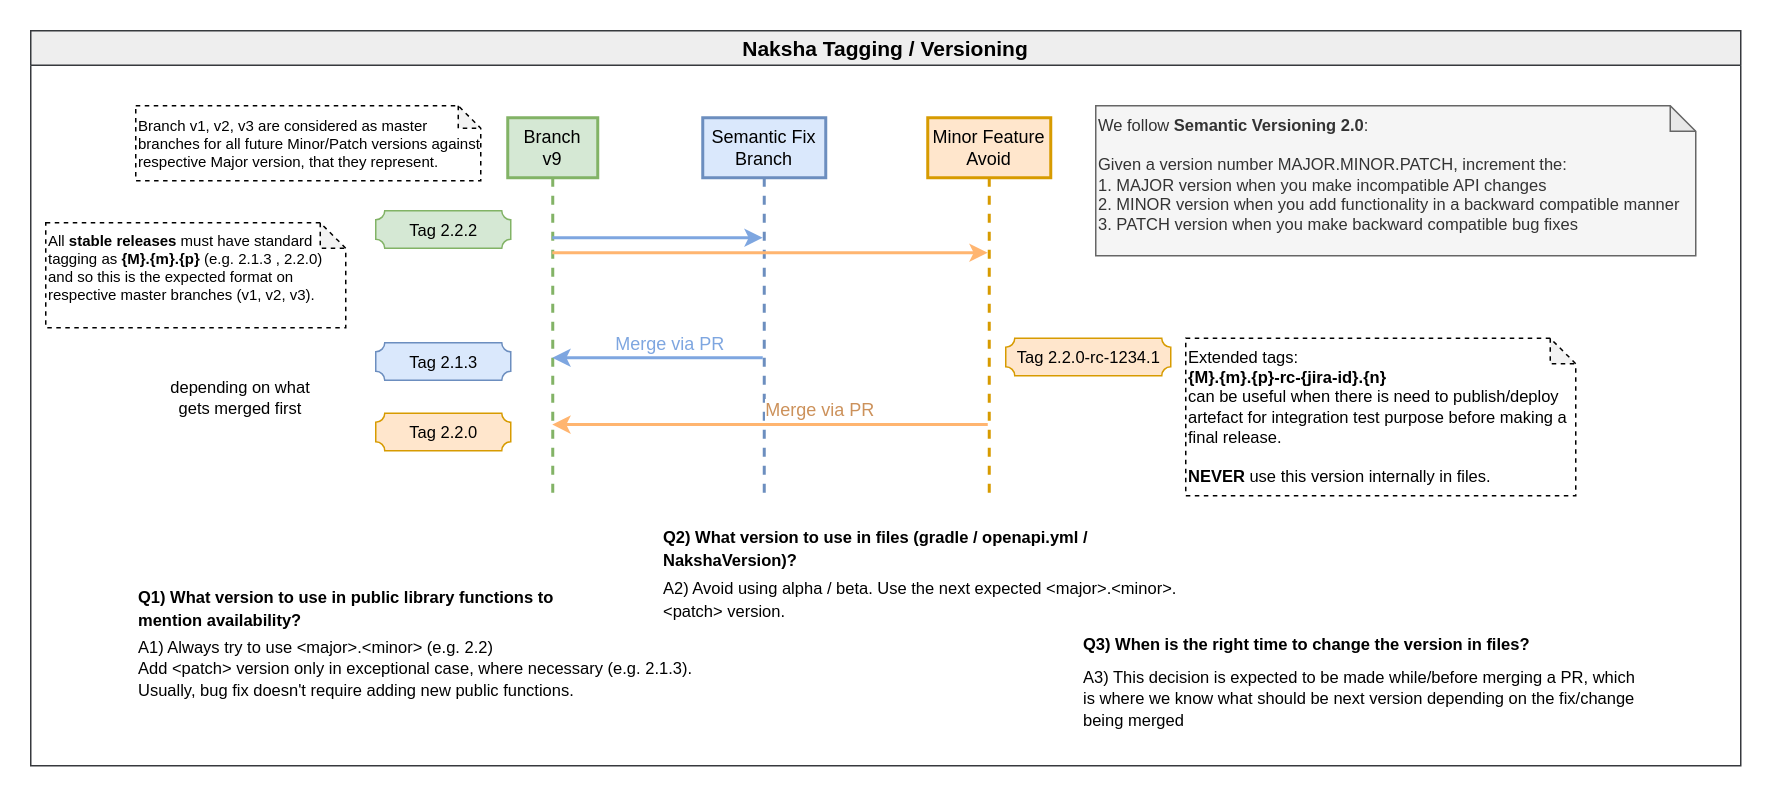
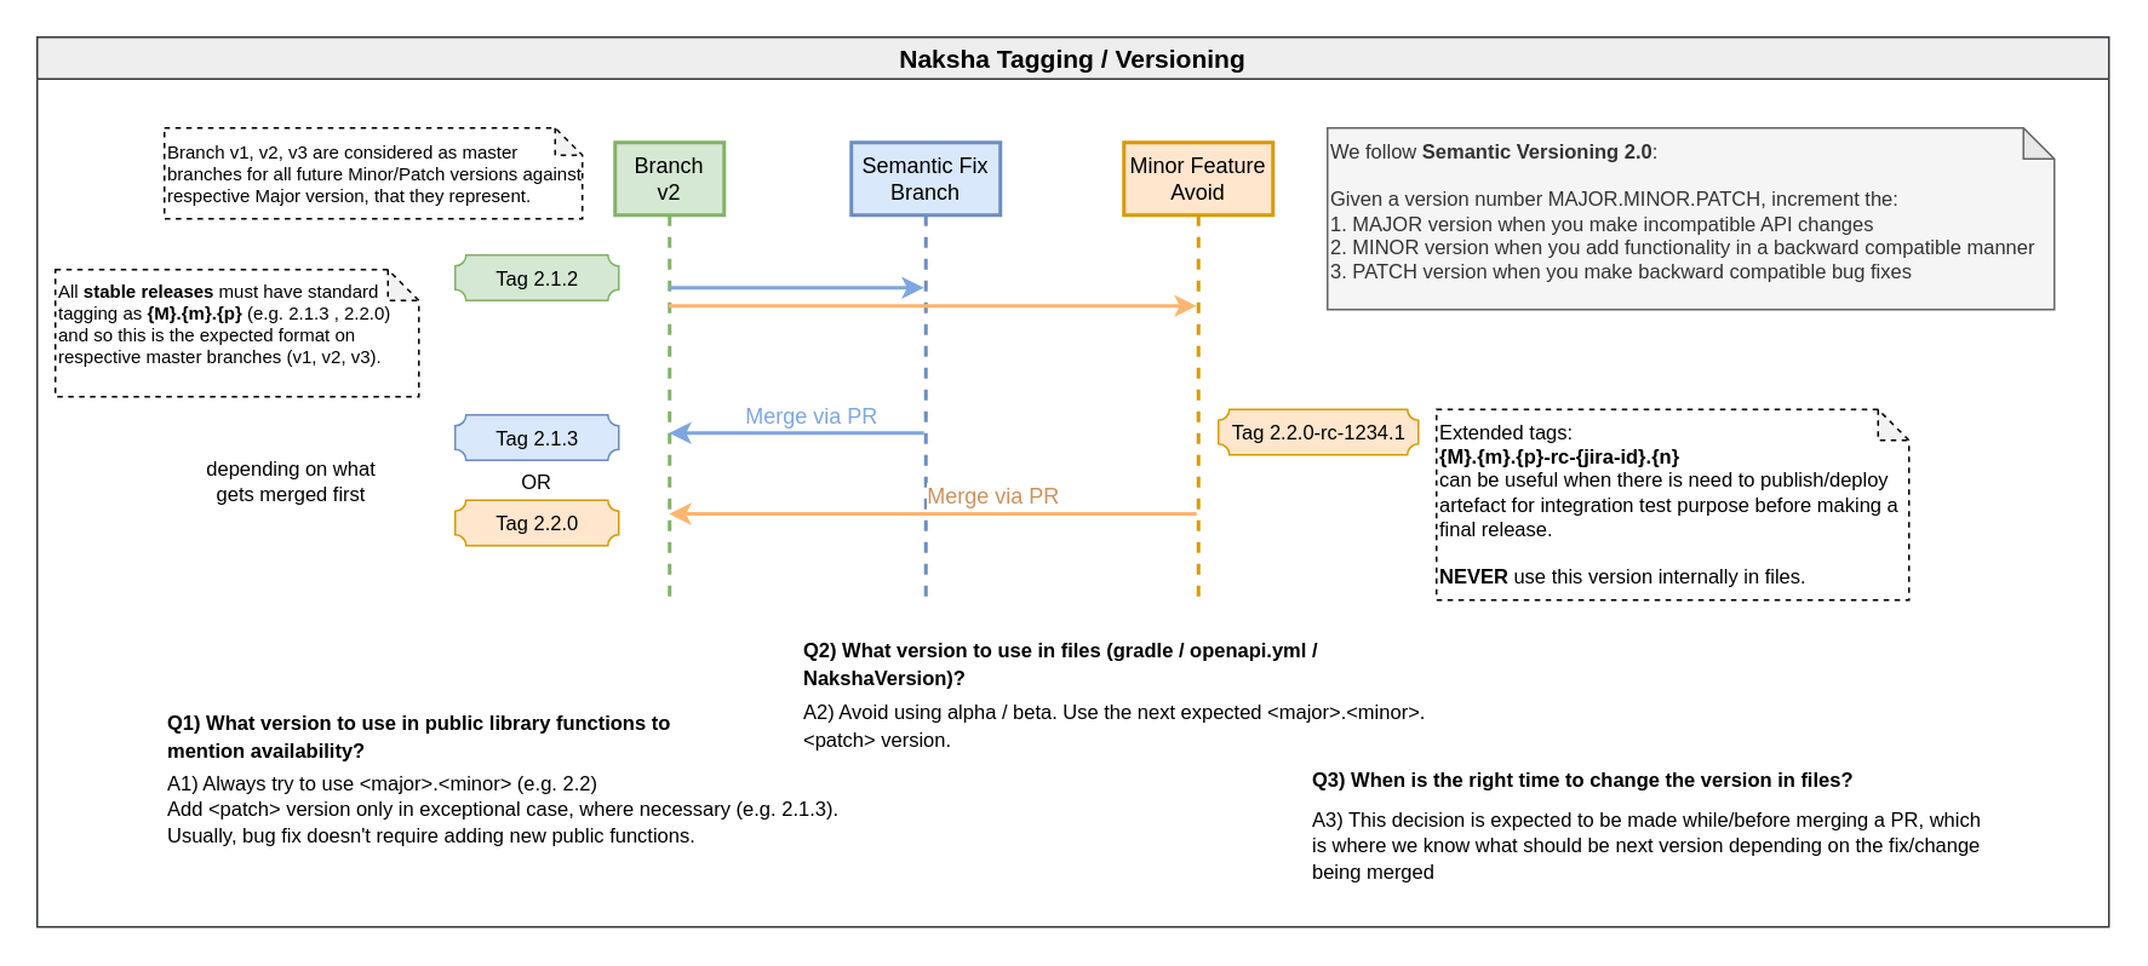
- <mxCell id="3" value="Branch&lt;br&gt;v9" style="shape=umlLifeline;perimeter=lifelinePerimeter;whiteSpace=wrap;html=1;container=1;collapsible=0;recursiveResize=0;outlineConnect=0;fillColor=#d5e8d4;strokeColor=#82b366;strokeWidth=2;" parent="2" vertex="1"><mxGeometry x="318" y="58" width="60" height="250" as="geometry" /></mxCell>
+ <mxCell id="3" value="Branch&lt;br&gt;v2" style="shape=umlLifeline;perimeter=lifelinePerimeter;whiteSpace=wrap;html=1;container=1;collapsible=0;recursiveResize=0;outlineConnect=0;fillColor=#d5e8d4;strokeColor=#82b366;strokeWidth=2;" parent="2" vertex="1"><mxGeometry x="318" y="58" width="60" height="250" as="geometry" /></mxCell>
- <mxCell id="27" value="Tag 2.2.2" style="verticalLabelPosition=middle;verticalAlign=middle;html=1;shape=mxgraph.basic.plaque;dx=3;rounded=1;fontSize=11;strokeColor=#82b366;strokeWidth=1;fillColor=#d5e8d4;align=center;labelPosition=center;" parent="2" vertex="1"><mxGeometry x="230" y="120" width="90" height="25" as="geometry" /></mxCell>
+ <mxCell id="27" value="Tag 2.1.2" style="verticalLabelPosition=middle;verticalAlign=middle;html=1;shape=mxgraph.basic.plaque;dx=3;rounded=1;fontSize=11;strokeColor=#82b366;strokeWidth=1;fillColor=#d5e8d4;align=center;labelPosition=center;" parent="2" vertex="1"><mxGeometry x="230" y="120" width="90" height="25" as="geometry" /></mxCell>
+ <mxCell id="8" value="&lt;font color=&quot;#000000&quot; style=&quot;font-size: 11px;&quot;&gt;OR&lt;/font&gt;" style="text;html=1;strokeColor=none;fillColor=none;align=center;verticalAlign=middle;whiteSpace=wrap;rounded=0;fontColor=#CC0000;fontSize=11;" parent="2" vertex="1"><mxGeometry x="260" y="235" width="30" height="20" as="geometry" /></mxCell>
